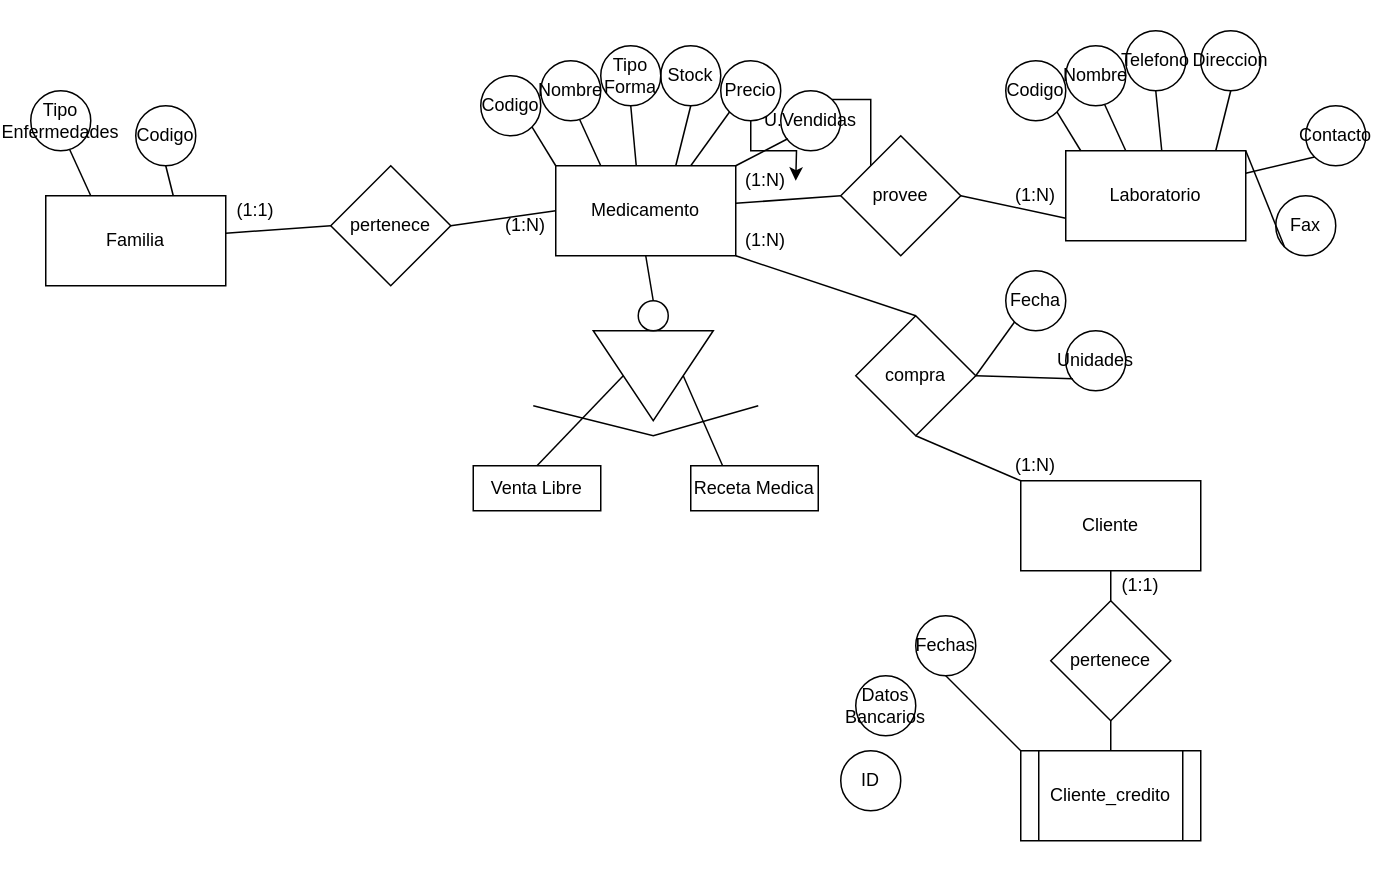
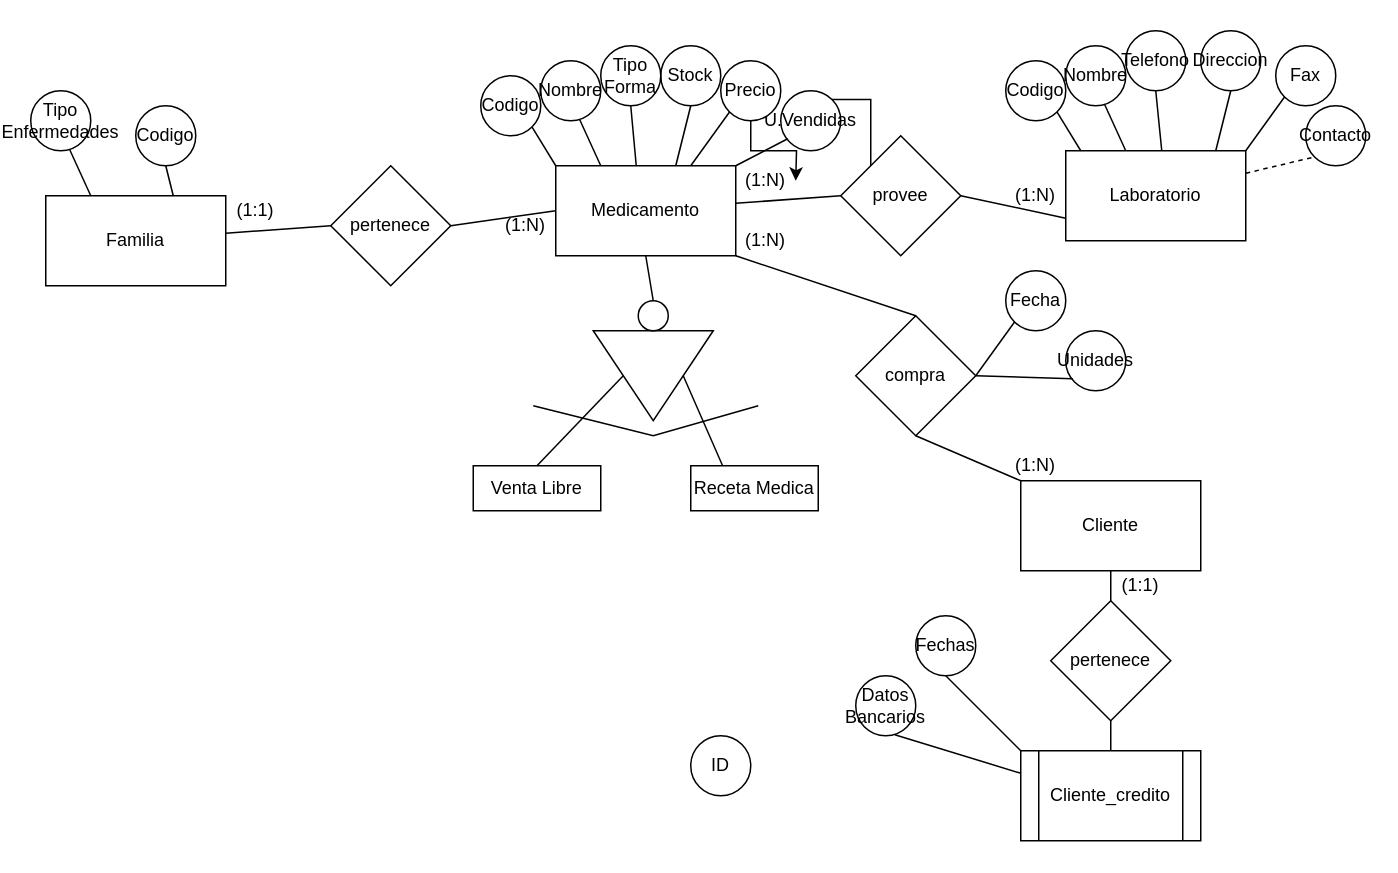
- <mxCell id="52" value="" style="endArrow=none;html=1;rounded=0;entryX=0;entryY=1;entryDx=0;entryDy=0;exitX=1;exitY=0.25;exitDx=0;exitDy=0;strokeColor=light-dark(#000000,#000000);" edge="1" parent="1" source="35" target="51"><mxGeometry width="50" height="50" relative="1" as="geometry"><mxPoint x="850" y="150" as="sourcePoint" /><mxPoint x="860" y="140" as="targetPoint" /></mxGeometry></mxCell>
+ <mxCell id="52" value="" style="endArrow=none;html=1;rounded=0;entryX=0;entryY=1;entryDx=0;entryDy=0;exitX=1;exitY=0.25;exitDx=0;exitDy=0;strokeColor=light-dark(#000000,#000000);dashed=1;" edge="1" parent="1" source="35" target="51"><mxGeometry width="50" height="50" relative="1" as="geometry"><mxPoint x="850" y="150" as="sourcePoint" /><mxPoint x="860" y="140" as="targetPoint" /></mxGeometry></mxCell>
- <mxCell id="44" value="&lt;font style=&quot;color: light-dark(rgb(0, 0, 0), rgb(0, 0, 0));&quot;&gt;Fax&lt;/font&gt;" style="ellipse;whiteSpace=wrap;html=1;aspect=fixed;fillColor=light-dark(#FFFFFF,#FFFFFF);strokeColor=light-dark(#000000,#000000);" vertex="1" parent="1"><mxGeometry x="850" y="130" width="40" height="40" as="geometry" /></mxCell>
+ <mxCell id="44" value="&lt;font style=&quot;color: light-dark(rgb(0, 0, 0), rgb(0, 0, 0));&quot;&gt;Fax&lt;/font&gt;" style="ellipse;whiteSpace=wrap;html=1;aspect=fixed;fillColor=light-dark(#FFFFFF,#FFFFFF);strokeColor=light-dark(#000000,#000000);" vertex="1" parent="1"><mxGeometry x="850" y="30" width="40" height="40" as="geometry" /></mxCell>
+ <mxCell id="71" value="" style="endArrow=none;html=1;rounded=0;entryX=0.65;entryY=0.983;entryDx=0;entryDy=0;exitX=0;exitY=0.25;exitDx=0;exitDy=0;strokeColor=light-dark(#000000,#000000);entryPerimeter=0;" edge="1" parent="1" source="63" target="69"><mxGeometry width="50" height="50" relative="1" as="geometry"><mxPoint x="630" y="510" as="sourcePoint" /><mxPoint x="610" y="560" as="targetPoint" /></mxGeometry></mxCell>
- <mxCell id="68" value="ID" style="ellipse;whiteSpace=wrap;html=1;aspect=fixed;fillStyle=solid;gradientColor=none;fillColor=default;" vertex="1" parent="1"><mxGeometry x="560" y="500" width="40" height="40" as="geometry" /></mxCell>
+ <mxCell id="68" value="ID" style="ellipse;whiteSpace=wrap;html=1;aspect=fixed;fillStyle=solid;gradientColor=none;fillColor=default;" vertex="1" parent="1"><mxGeometry x="460" y="490" width="40" height="40" as="geometry" /></mxCell>
